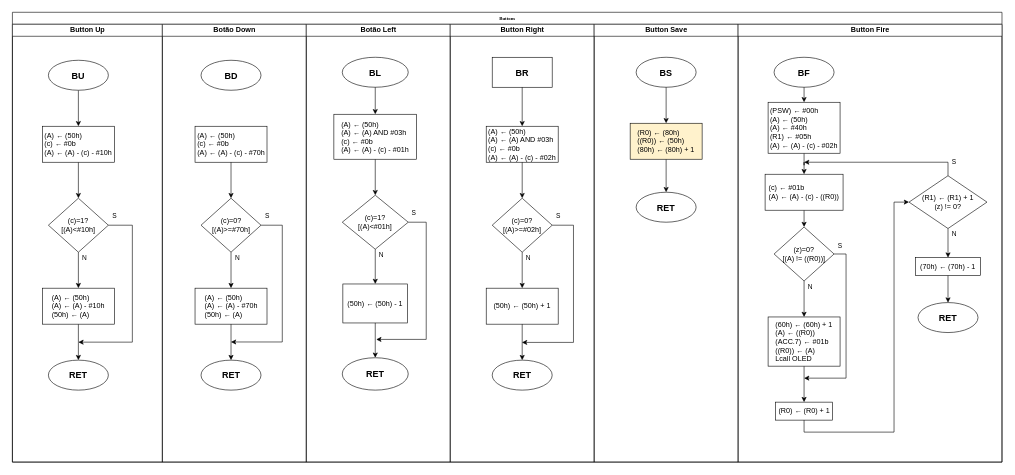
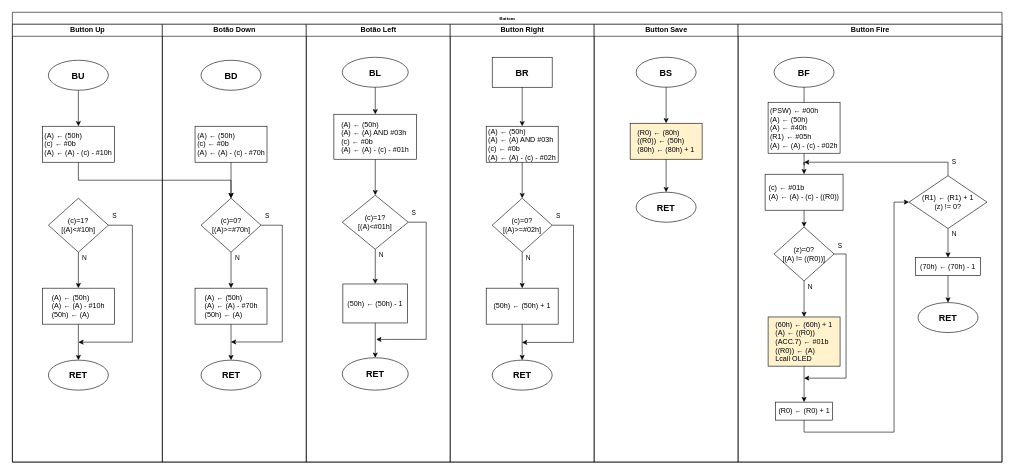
- <mxCell id="55" style="edgeStyle=orthogonalEdgeStyle;rounded=0;orthogonalLoop=1;jettySize=auto;html=1;exitX=0.5;exitY=1;exitDx=0;exitDy=0;entryX=0.5;entryY=0;entryDx=0;entryDy=0;" parent="51" source="52" target="54" edge="1"><mxGeometry relative="1" as="geometry" /></mxCell>
+ <mxCell id="55" style="edgeStyle=orthogonalEdgeStyle;rounded=0;orthogonalLoop=1;jettySize=auto;html=1;exitX=0.5;exitY=1;exitDx=0;exitDy=0;entryX=0.5;entryY=0;entryDx=0;entryDy=0;endArrow=none;" parent="51" source="52" target="54" edge="1"><mxGeometry relative="1" as="geometry" /></mxCell>
- <mxCell id="6" style="edgeStyle=orthogonalEdgeStyle;rounded=0;orthogonalLoop=1;jettySize=auto;html=1;exitX=0.5;exitY=1;exitDx=0;exitDy=0;entryX=0.5;entryY=0;entryDx=0;entryDy=0;" parent="3" source="7" target="9" edge="1"><mxGeometry relative="1" as="geometry" /></mxCell>
+ <mxCell id="6" style="edgeStyle=orthogonalEdgeStyle;rounded=0;orthogonalLoop=1;jettySize=auto;html=1;exitX=0.5;exitY=1;exitDx=0;exitDy=0;" parent="3" source="7" target="16" edge="1"><mxGeometry relative="1" as="geometry" /></mxCell>
- <mxCell id="58" value="&lt;span&gt;(60h)&amp;nbsp;&lt;/span&gt;&lt;span&gt;← (60h) + 1&lt;br&gt;&lt;div style=&quot;text-align: left&quot;&gt;&lt;span&gt;(A)&amp;nbsp;&lt;/span&gt;&lt;span&gt;← ((R0))&lt;/span&gt;&lt;br&gt;&lt;/div&gt;&lt;div style=&quot;text-align: left&quot;&gt;&lt;span&gt;(ACC.7)&amp;nbsp;&lt;/span&gt;&lt;span&gt;← #01b&lt;/span&gt;&lt;br&gt;&lt;/div&gt;&lt;div style=&quot;text-align: left&quot;&gt;&lt;span&gt;((R0))&amp;nbsp;&lt;/span&gt;&lt;span&gt;← (A)&lt;/span&gt;&lt;span&gt;&lt;br&gt;&lt;/span&gt;&lt;/div&gt;&lt;div style=&quot;text-align: left&quot;&gt;Lcall OLED&lt;/div&gt;&lt;/span&gt;" style="rounded=0;whiteSpace=wrap;html=1;" parent="51" vertex="1"><mxGeometry x="50" y="488" width="120" height="82" as="geometry" /></mxCell>
+ <mxCell id="58" value="&lt;span&gt;(60h)&amp;nbsp;&lt;/span&gt;&lt;span&gt;← (60h) + 1&lt;br&gt;&lt;div style=&quot;text-align: left&quot;&gt;&lt;span&gt;(A)&amp;nbsp;&lt;/span&gt;&lt;span&gt;← ((R0))&lt;/span&gt;&lt;br&gt;&lt;/div&gt;&lt;div style=&quot;text-align: left&quot;&gt;&lt;span&gt;(ACC.7)&amp;nbsp;&lt;/span&gt;&lt;span&gt;← #01b&lt;/span&gt;&lt;br&gt;&lt;/div&gt;&lt;div style=&quot;text-align: left&quot;&gt;&lt;span&gt;((R0))&amp;nbsp;&lt;/span&gt;&lt;span&gt;← (A)&lt;/span&gt;&lt;span&gt;&lt;br&gt;&lt;/span&gt;&lt;/div&gt;&lt;div style=&quot;text-align: left&quot;&gt;Lcall OLED&lt;/div&gt;&lt;/span&gt;" style="rounded=0;whiteSpace=wrap;html=1;fillColor=#fff2cc;" parent="51" vertex="1"><mxGeometry x="50" y="488" width="120" height="82" as="geometry" /></mxCell>
